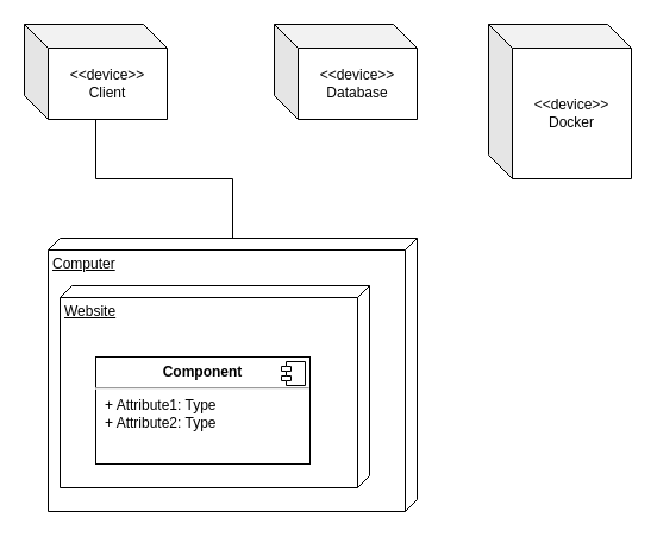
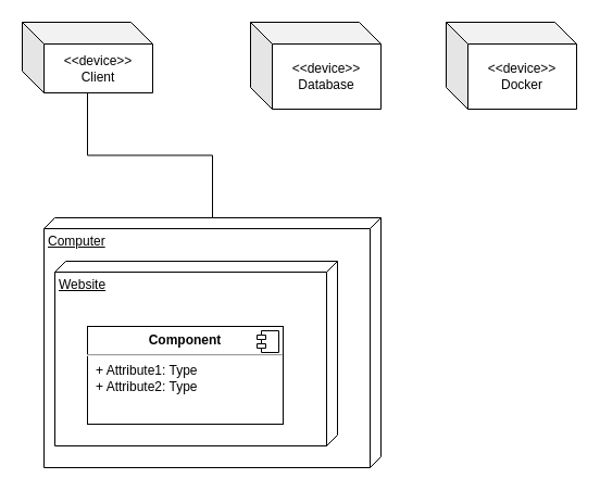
- <mxCell id="3" value="&lt;div&gt;&amp;lt;&amp;lt;device&amp;gt;&amp;gt;&lt;/div&gt;&lt;div&gt;Client&lt;br&gt;&lt;/div&gt;" style="shape=cube;whiteSpace=wrap;html=1;boundedLbl=1;backgroundOutline=1;darkOpacity=0.05;darkOpacity2=0.1;" vertex="1" parent="1"><mxGeometry x="20" y="20" width="120" height="80" as="geometry" /></mxCell>
+ <mxCell id="3" value="&lt;div&gt;&amp;lt;&amp;lt;device&amp;gt;&amp;gt;&lt;/div&gt;&lt;div&gt;Client&lt;br&gt;&lt;/div&gt;" style="shape=cube;whiteSpace=wrap;html=1;boundedLbl=1;backgroundOutline=1;darkOpacity=0.05;darkOpacity2=0.1;" vertex="1" parent="1"><mxGeometry x="20" y="20" width="120" height="65" as="geometry" /></mxCell>
- <mxCell id="5" value="&lt;div&gt;&amp;lt;&amp;lt;device&amp;gt;&amp;gt;&lt;/div&gt;&lt;div&gt;Docker&lt;br&gt;&lt;/div&gt;" style="shape=cube;whiteSpace=wrap;html=1;boundedLbl=1;backgroundOutline=1;darkOpacity=0.05;darkOpacity2=0.1;" vertex="1" parent="1"><mxGeometry x="410" y="20" width="120" height="130" as="geometry" /></mxCell>
+ <mxCell id="5" value="&lt;div&gt;&amp;lt;&amp;lt;device&amp;gt;&amp;gt;&lt;/div&gt;&lt;div&gt;Docker&lt;br&gt;&lt;/div&gt;" style="shape=cube;whiteSpace=wrap;html=1;boundedLbl=1;backgroundOutline=1;darkOpacity=0.05;darkOpacity2=0.1;" vertex="1" parent="1"><mxGeometry x="410" y="20" width="120" height="80" as="geometry" /></mxCell>
